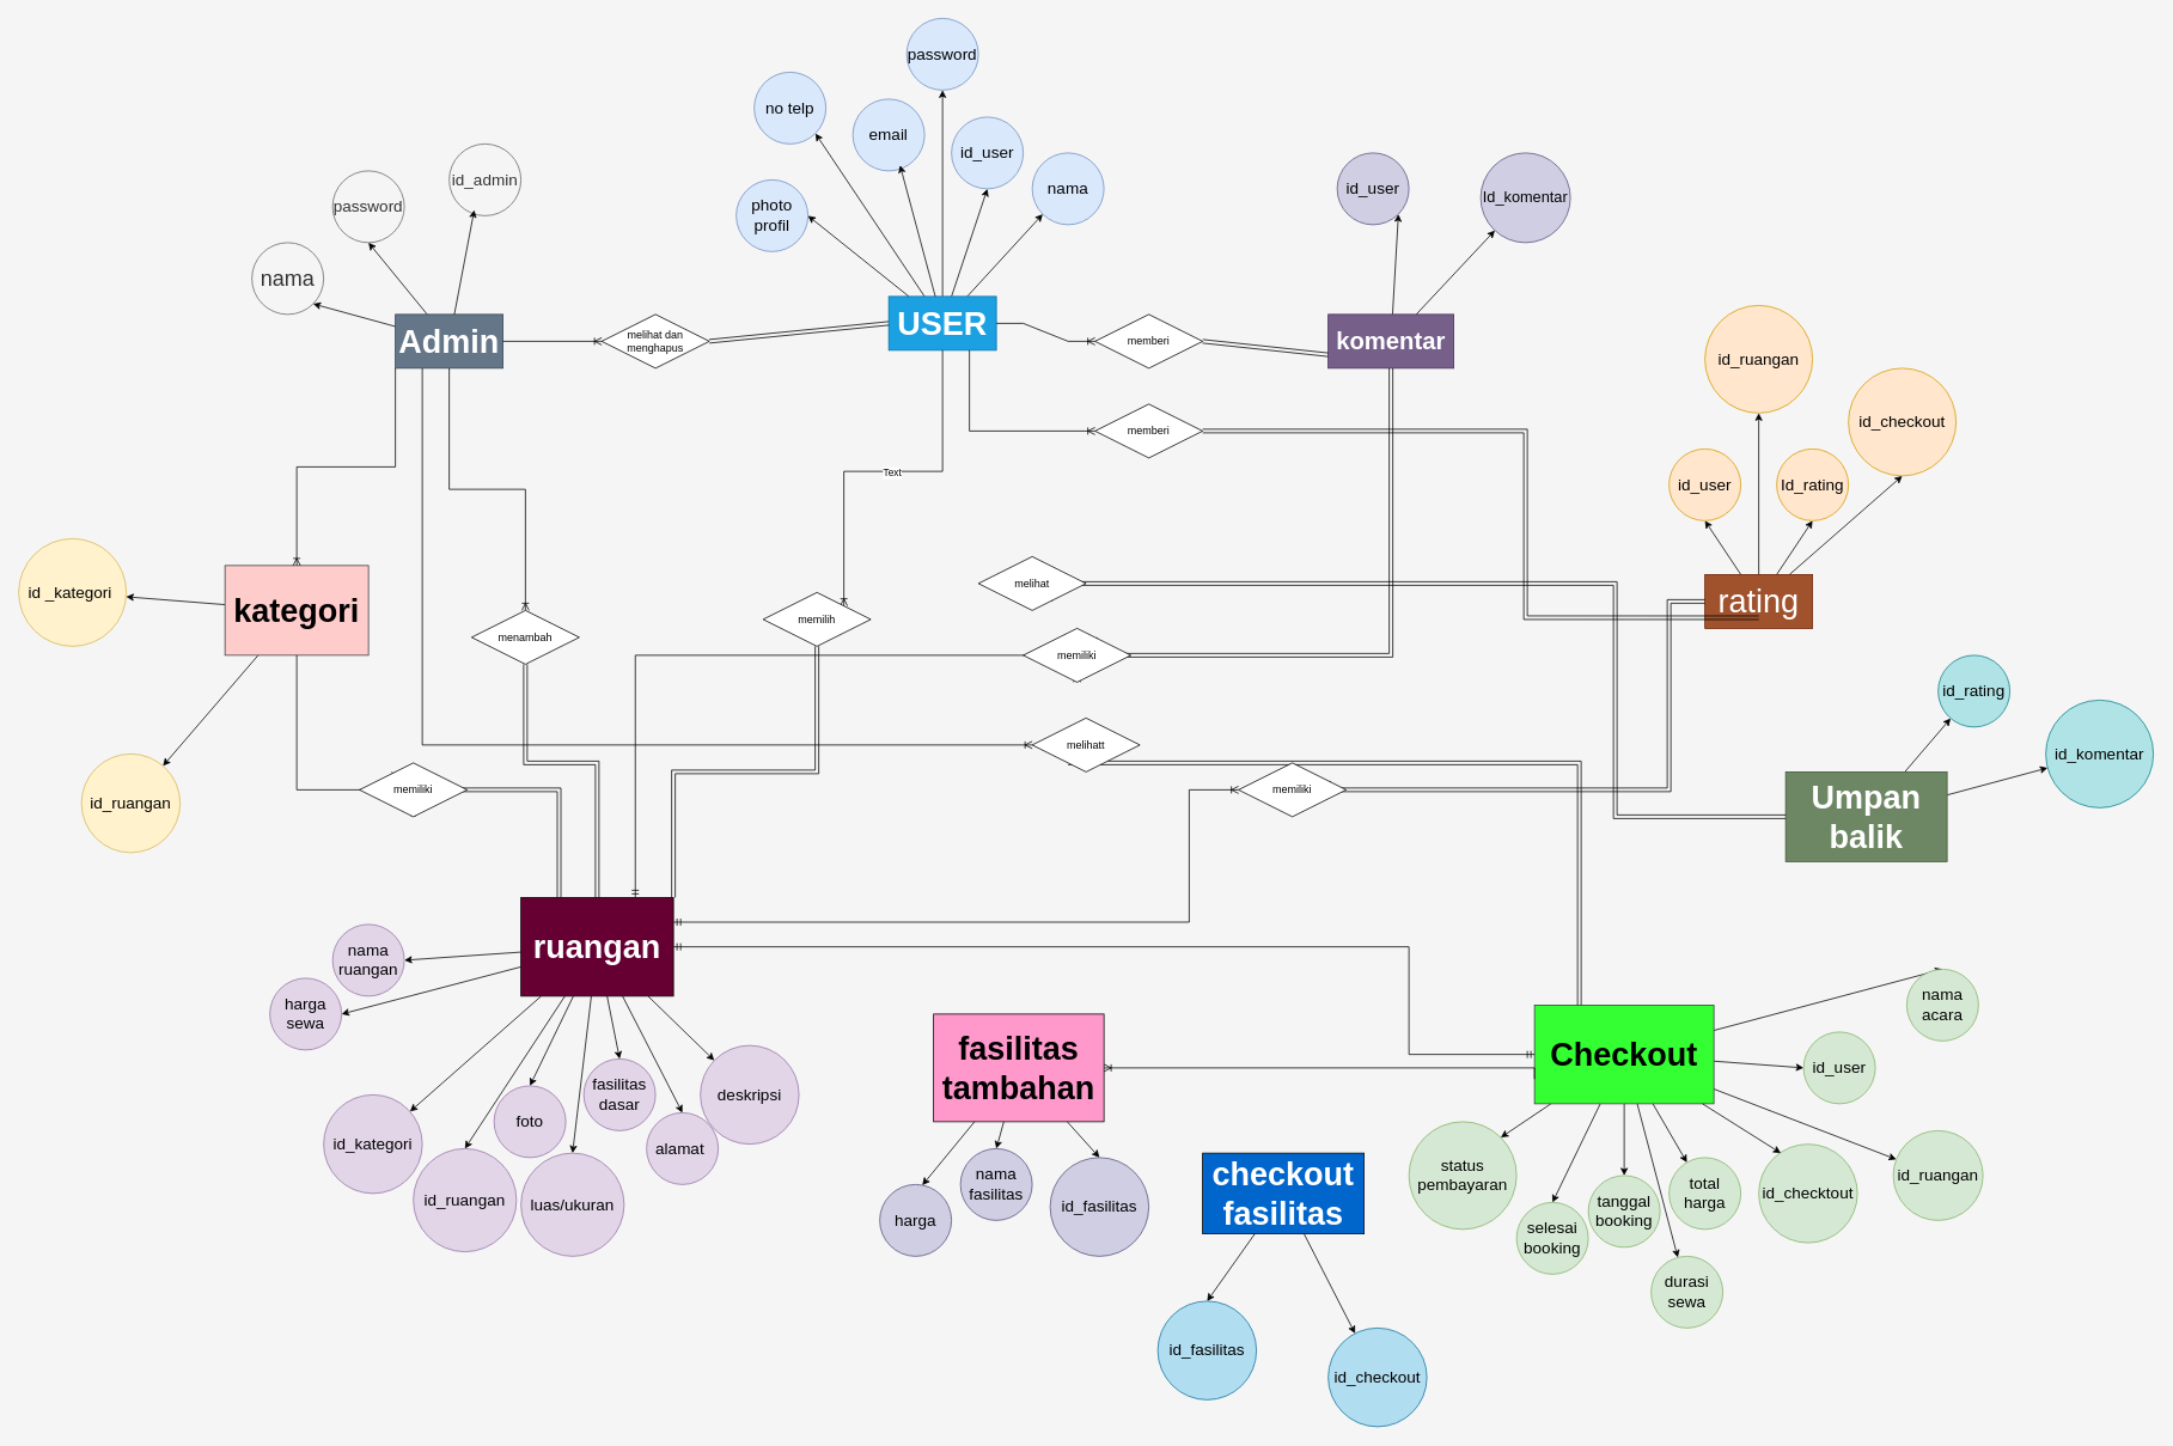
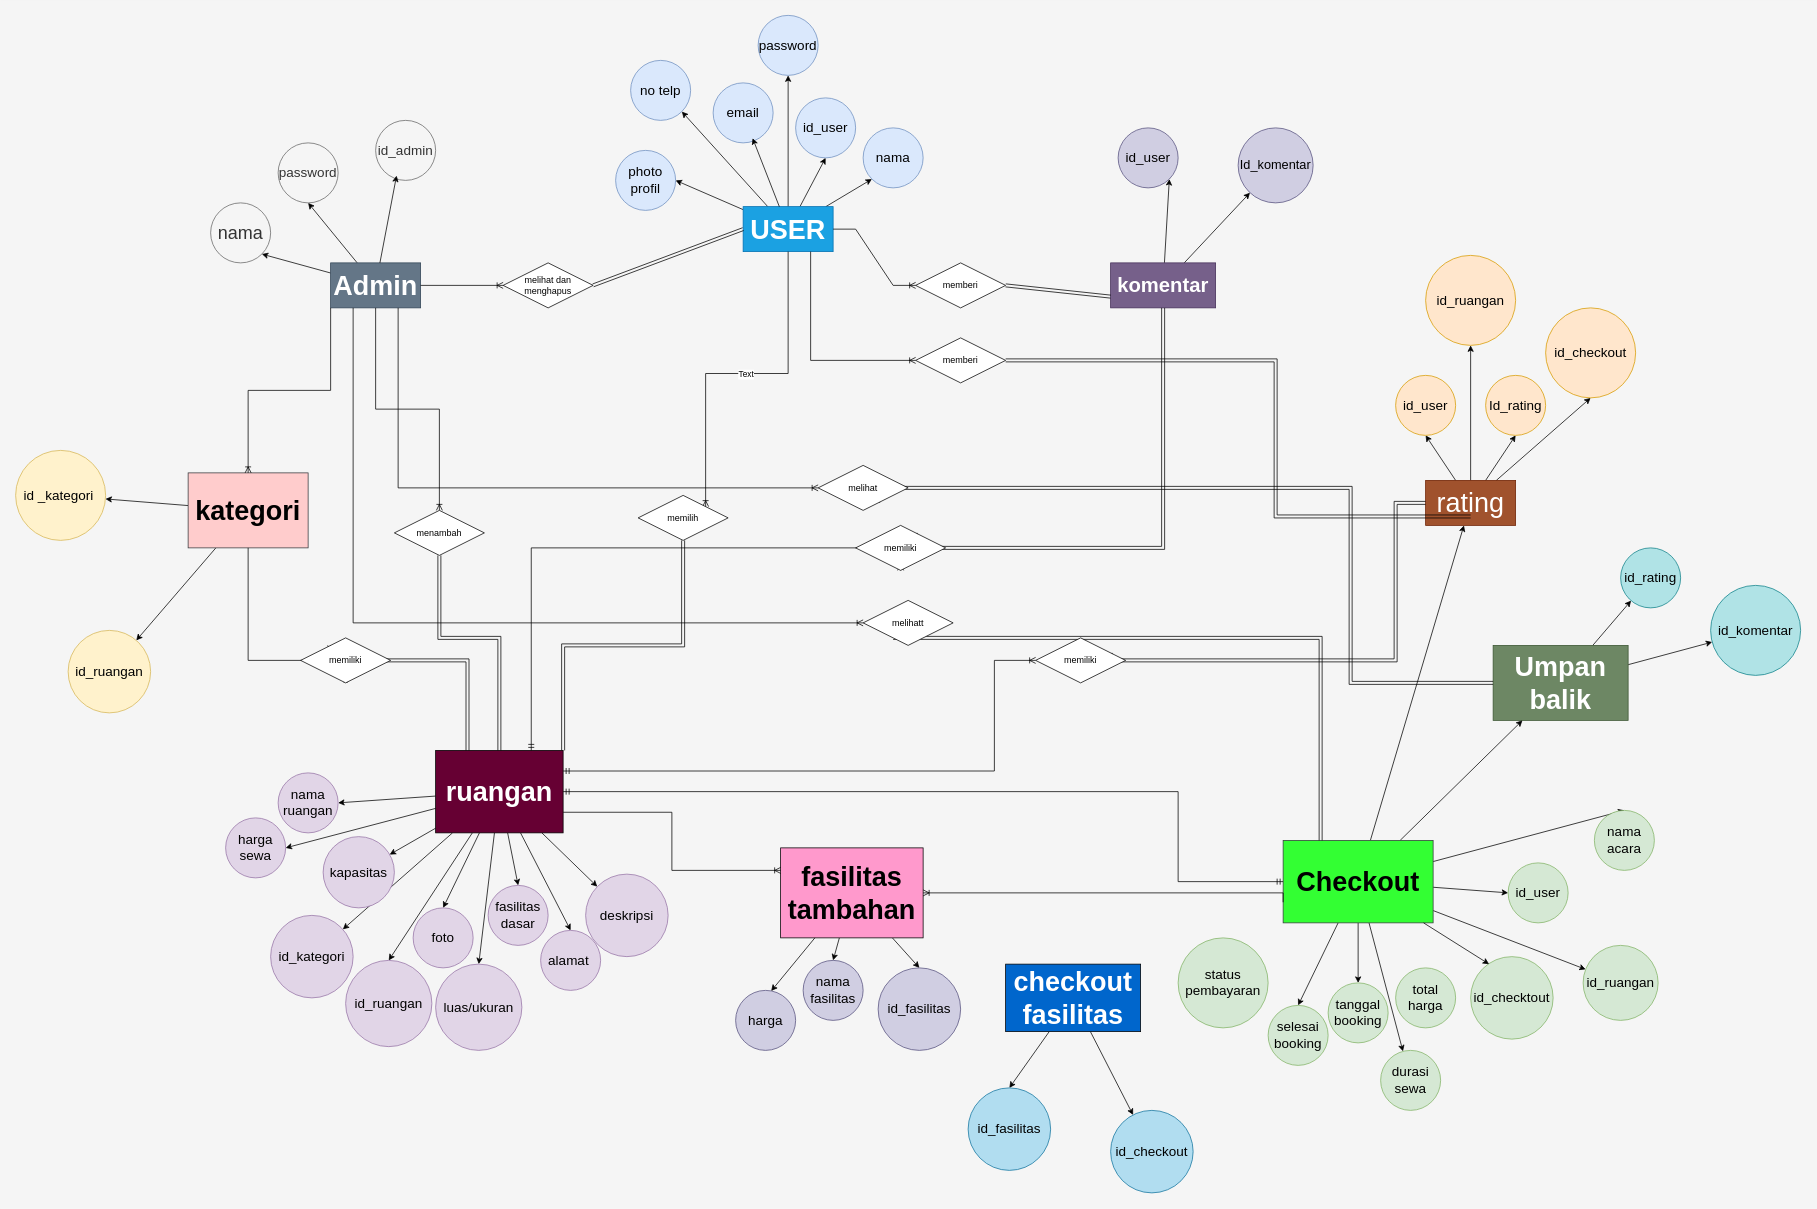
- <mxCell id="7" value="&lt;span style=&quot;font-size: 36px;&quot;&gt;&lt;b&gt;USER&lt;/b&gt;&lt;/span&gt;" style="rounded=0;whiteSpace=wrap;html=1;fillColor=#1ba1e2;strokeColor=#006EAF;fontColor=#ffffff;" parent="1" vertex="1"><mxGeometry x="990" y="330" width="120" height="60" as="geometry" /></mxCell>
+ <mxCell id="7" value="&lt;span style=&quot;font-size: 36px;&quot;&gt;&lt;b&gt;USER&lt;/b&gt;&lt;/span&gt;" style="rounded=0;whiteSpace=wrap;html=1;fillColor=#1ba1e2;strokeColor=#006EAF;fontColor=#ffffff;" parent="1" vertex="1"><mxGeometry x="990" y="275" width="120" height="60" as="geometry" /></mxCell>
+ <mxCell id="114" value="" style="edgeStyle=orthogonalEdgeStyle;fontSize=12;html=1;endArrow=ERoneToMany;rounded=0;exitX=0.75;exitY=1;exitDx=0;exitDy=0;" parent="1" source="90" target="115" edge="1"><mxGeometry width="100" height="100" relative="1" as="geometry"><mxPoint x="530" y="410" as="sourcePoint" /><mxPoint x="1990" y="910" as="targetPoint" /><Array as="points"><mxPoint x="530" y="650" /></Array></mxGeometry></mxCell>
+ <mxCell id="65" style="rounded=0;orthogonalLoop=1;jettySize=auto;html=1;" parent="1" source="72" target="74" edge="1"><mxGeometry relative="1" as="geometry" /></mxCell>
+ <mxCell id="107" value="" style="edgeStyle=orthogonalEdgeStyle;fontSize=12;html=1;endArrow=ERoneToMany;rounded=0;exitX=1;exitY=0.75;exitDx=0;exitDy=0;entryX=0;entryY=0.25;entryDx=0;entryDy=0;" parent="1" source="72" target="52" edge="1"><mxGeometry width="100" height="100" relative="1" as="geometry"><mxPoint x="1010" y="1240" as="sourcePoint" /><mxPoint x="1110" y="1140" as="targetPoint" /></mxGeometry></mxCell>
+ <mxCell id="74" value="&lt;font style=&quot;font-size: 18px;&quot;&gt;kapasitas&lt;/font&gt;" style="ellipse;whiteSpace=wrap;html=1;aspect=fixed;fillColor=#e1d5e7;strokeColor=#9673a6;" parent="1" vertex="1"><mxGeometry x="430" y="1115" width="95" height="95" as="geometry" /></mxCell>
- <mxCell id="40" style="rounded=0;orthogonalLoop=1;jettySize=auto;html=1;entryX=1;entryY=0;entryDx=0;entryDy=0;" parent="1" source="41" target="45" edge="1"><mxGeometry relative="1" as="geometry" /></mxCell>
+ <mxCell id="40" style="rounded=0;orthogonalLoop=1;jettySize=auto;html=1;" parent="1" source="41" target="23" edge="1"><mxGeometry relative="1" as="geometry" /></mxCell>
- <mxCell id="36" style="rounded=0;orthogonalLoop=1;jettySize=auto;html=1;" parent="1" source="41" target="46" edge="1"><mxGeometry relative="1" as="geometry" /></mxCell>
+ <mxCell id="36" style="rounded=0;orthogonalLoop=1;jettySize=auto;html=1;" parent="1" source="41" target="30" edge="1"><mxGeometry relative="1" as="geometry" /></mxCell>
